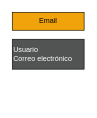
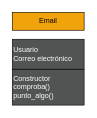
+ <mxCell id="2" value="Constructor&lt;br&gt;comproba()&lt;br&gt;punto_algo()" style="rounded=0;whiteSpace=wrap;html=1;align=left;strokeColor=#000000;fillColor=#525454;fontColor=#ffffff;" vertex="1" parent="1"><mxGeometry x="20" y="115" width="120" height="60" as="geometry" /></mxCell>
